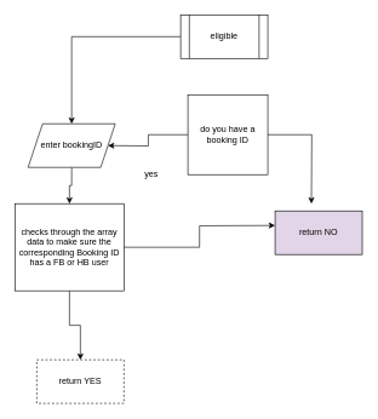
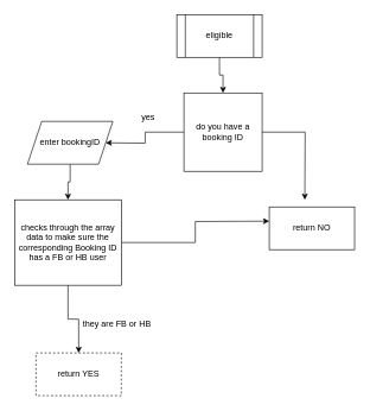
- <mxCell id="2" value="" style="edgeStyle=orthogonalEdgeStyle;rounded=0;orthogonalLoop=1;jettySize=auto;html=1;" edge="1" parent="1" source="3" target="12"><mxGeometry relative="1" as="geometry" /></mxCell>
+ <mxCell id="2" value="" style="edgeStyle=orthogonalEdgeStyle;rounded=0;orthogonalLoop=1;jettySize=auto;html=1;" edge="1" parent="1" source="3" target="6"><mxGeometry relative="1" as="geometry" /></mxCell>
- <mxCell id="7" value="yes" style="text;html=1;align=center;verticalAlign=middle;whiteSpace=wrap;rounded=0;" vertex="1" parent="1"><mxGeometry x="178" y="225" width="60" height="30" as="geometry" /></mxCell>
+ <mxCell id="7" value="yes" style="text;html=1;align=center;verticalAlign=middle;whiteSpace=wrap;rounded=0;" vertex="1" parent="1"><mxGeometry x="178" y="150" width="60" height="30" as="geometry" /></mxCell>
- <mxCell id="14" value="return NO" style="rounded=0;whiteSpace=wrap;html=1;fillColor=#e1d5e7;" vertex="1" parent="1"><mxGeometry x="378" y="290" width="120" height="60" as="geometry" /></mxCell>
+ <mxCell id="14" value="return NO" style="rounded=0;whiteSpace=wrap;html=1;" vertex="1" parent="1"><mxGeometry x="378" y="290" width="120" height="60" as="geometry" /></mxCell>
+ <mxCell id="13" value="they are FB or HB" style="text;html=1;align=center;verticalAlign=middle;whiteSpace=wrap;rounded=0;" vertex="1" parent="1"><mxGeometry x="110" y="440" width="108" height="30" as="geometry" /></mxCell>
